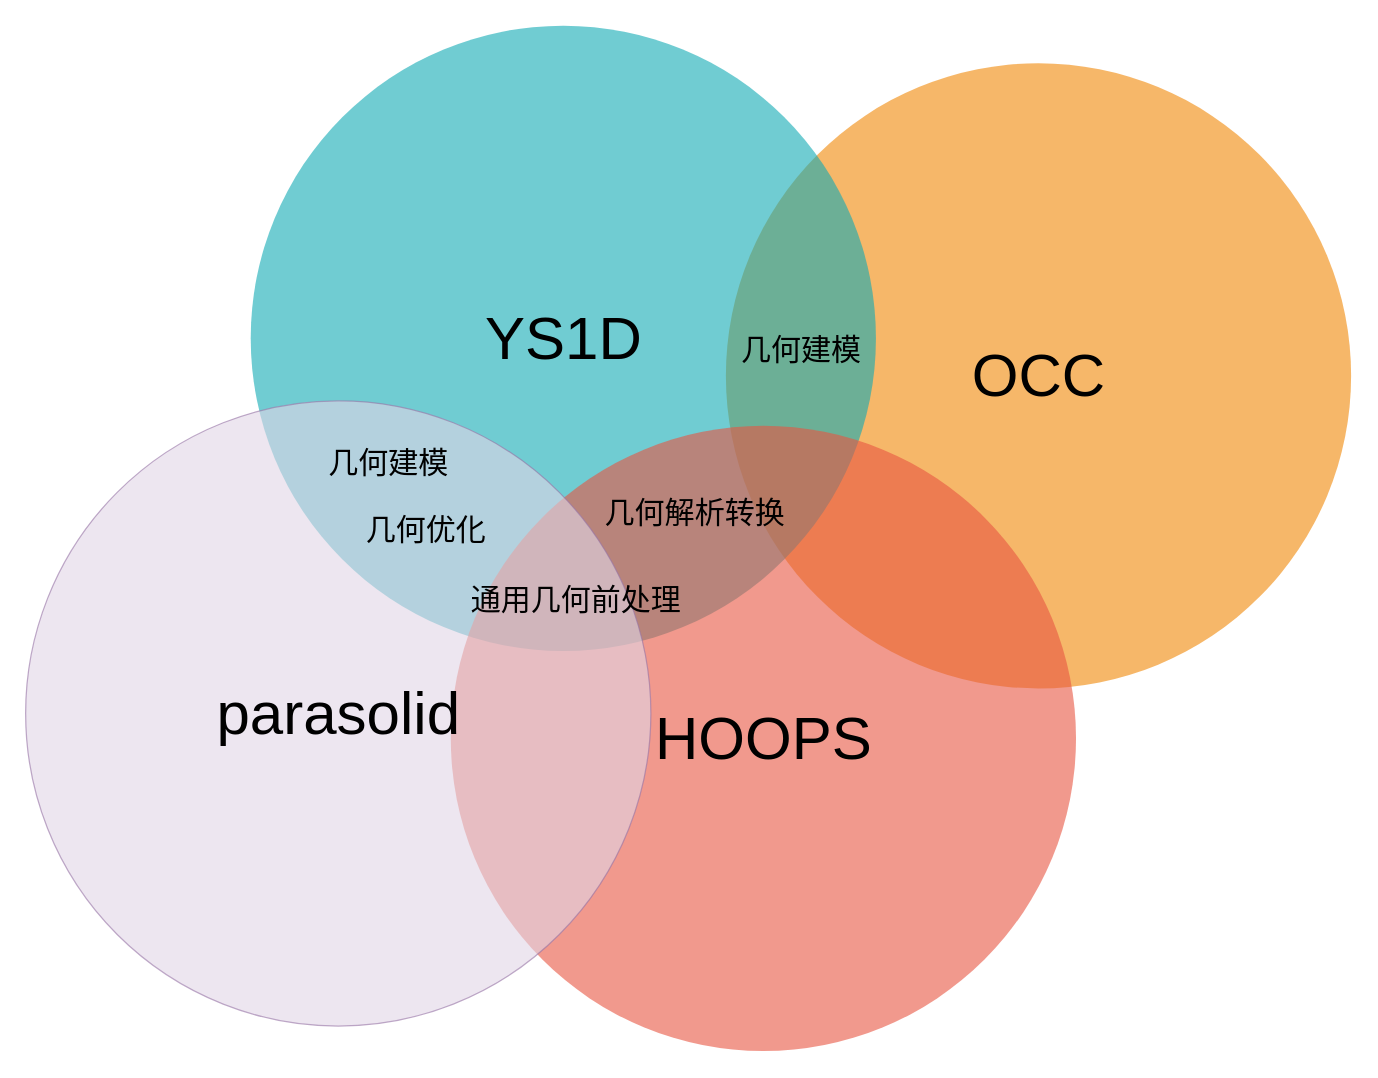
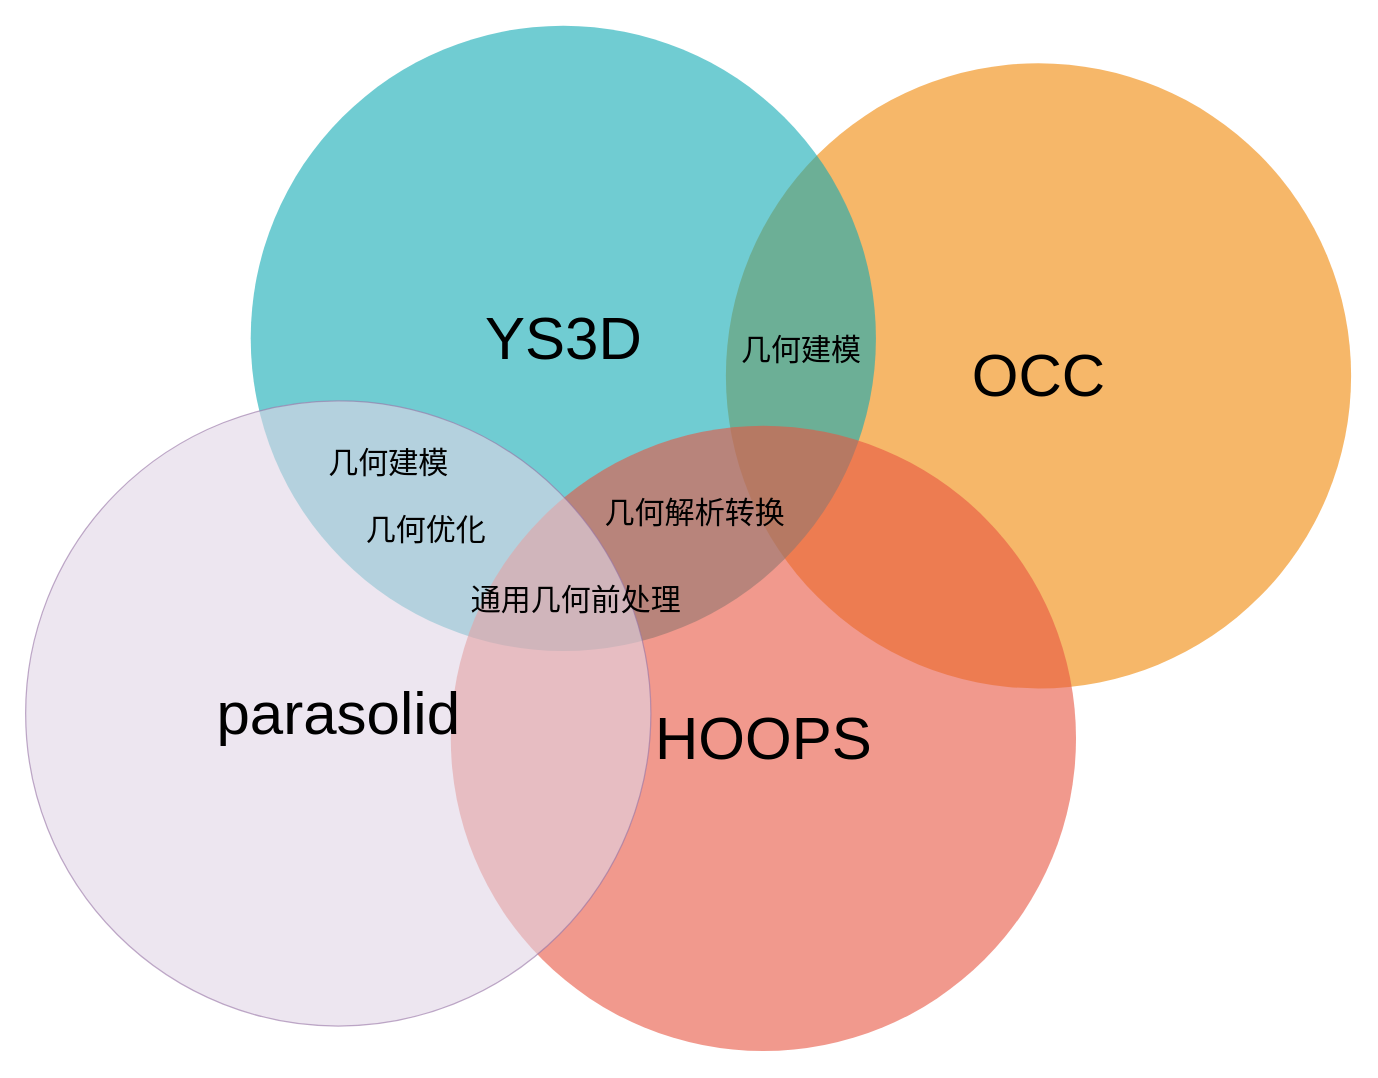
- <mxCell id="3" value="&lt;font style=&quot;font-size: 48px;&quot;&gt;YS1D&lt;/font&gt;" style="ellipse;fillColor=#12AAB5;opacity=60;strokeColor=none;html=1;fontColor=#000000;" parent="1" vertex="1"><mxGeometry x="200" y="20" width="500" height="500" as="geometry" /></mxCell>
+ <mxCell id="3" value="&lt;font style=&quot;font-size: 48px;&quot;&gt;YS3D&lt;/font&gt;" style="ellipse;fillColor=#12AAB5;opacity=60;strokeColor=none;html=1;fontColor=#000000;" parent="1" vertex="1"><mxGeometry x="200" y="20" width="500" height="500" as="geometry" /></mxCell>
